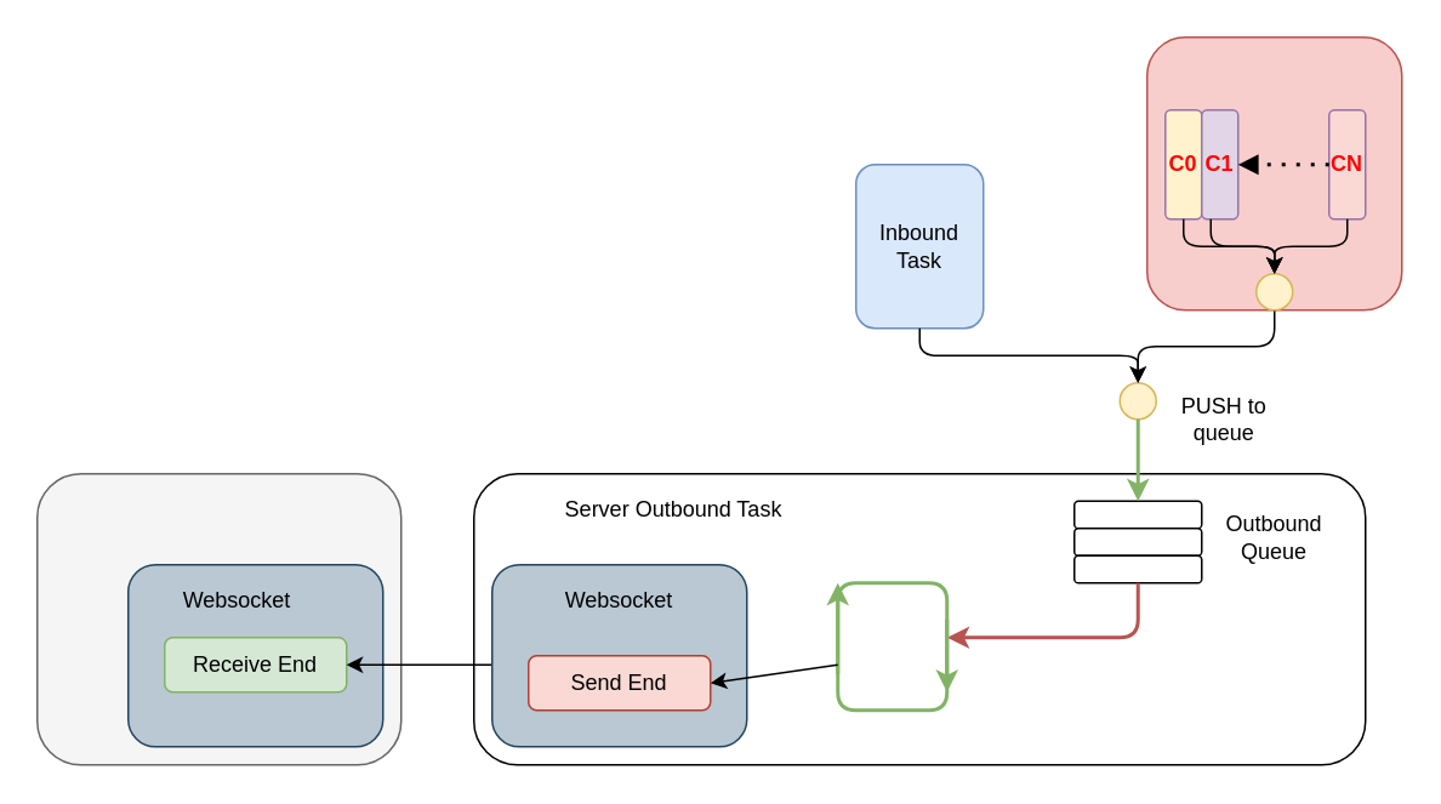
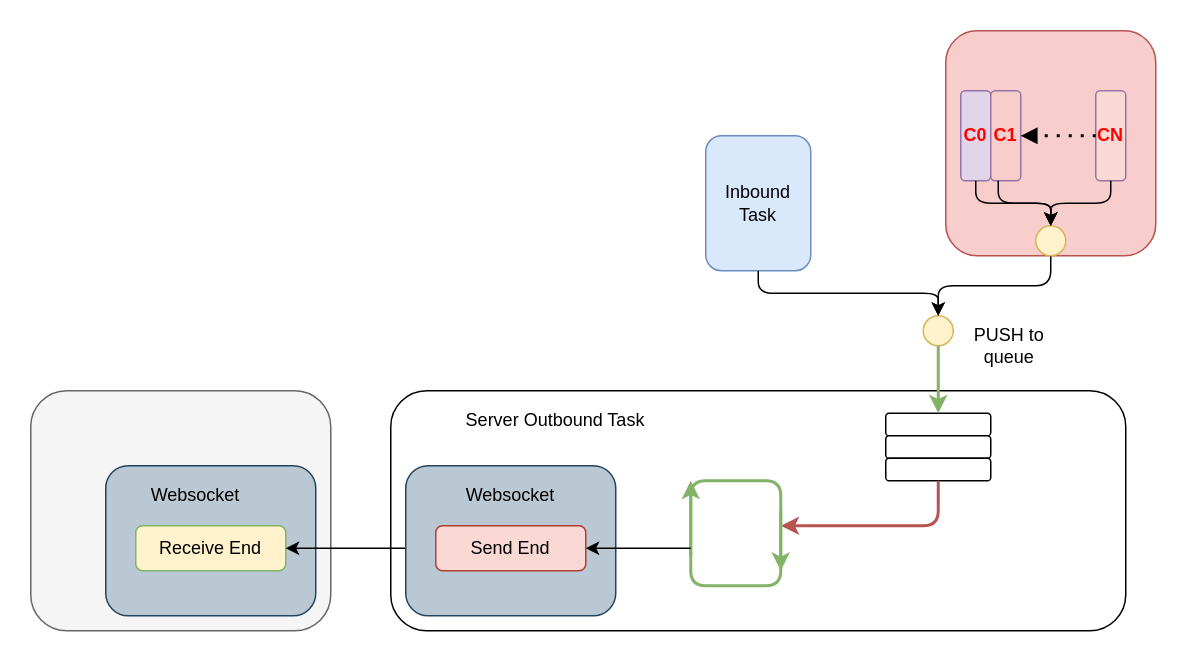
- <mxCell id="27" value="&lt;font color=&quot;#ff0000&quot;&gt;&lt;b&gt;C0&lt;/b&gt;&lt;/font&gt;" style="rounded=1;whiteSpace=wrap;html=1;fillColor=#fff2cc;strokeColor=#9673a6;" vertex="1" parent="1"><mxGeometry x="640" y="60" width="20" height="60" as="geometry" /></mxCell>
+ <mxCell id="27" value="&lt;font color=&quot;#ff0000&quot;&gt;&lt;b&gt;C0&lt;/b&gt;&lt;/font&gt;" style="rounded=1;whiteSpace=wrap;html=1;fillColor=#e1d5e7;strokeColor=#9673a6;" vertex="1" parent="1"><mxGeometry x="640" y="60" width="20" height="60" as="geometry" /></mxCell>
- <mxCell id="28" value="&lt;b&gt;&lt;font color=&quot;#ff0000&quot;&gt;C1&lt;/font&gt;&lt;/b&gt;" style="rounded=1;whiteSpace=wrap;html=1;fillColor=#e1d5e7;strokeColor=#9673a6;" vertex="1" parent="1"><mxGeometry x="660" y="60" width="20" height="60" as="geometry" /></mxCell>
+ <mxCell id="28" value="&lt;b&gt;&lt;font color=&quot;#ff0000&quot;&gt;C1&lt;/font&gt;&lt;/b&gt;" style="rounded=1;whiteSpace=wrap;html=1;fillColor=#f8cecc;strokeColor=#9673a6;" vertex="1" parent="1"><mxGeometry x="660" y="60" width="20" height="60" as="geometry" /></mxCell>
- <mxCell id="16" value="Outbound Queue" style="text;html=1;strokeColor=none;fillColor=none;align=center;verticalAlign=middle;whiteSpace=wrap;rounded=0;" parent="1" vertex="1"><mxGeometry x="680" y="285" width="40" height="20" as="geometry" /></mxCell>
- <mxCell id="6" value="Receive End" style="rounded=1;whiteSpace=wrap;html=1;fillColor=#d5e8d4;strokeColor=#82b366;" parent="1" vertex="1"><mxGeometry x="90" y="350" width="100" height="30" as="geometry" /></mxCell>
+ <mxCell id="6" value="Receive End" style="rounded=1;whiteSpace=wrap;html=1;fillColor=#fff2cc;strokeColor=#82b366;" parent="1" vertex="1"><mxGeometry x="90" y="350" width="100" height="30" as="geometry" /></mxCell>
- <mxCell id="21" value="Send End" style="rounded=1;whiteSpace=wrap;html=1;fillColor=#fad9d5;strokeColor=#ae4132;" vertex="1" parent="1"><mxGeometry x="290" y="360" width="100" height="30" as="geometry" /></mxCell>
+ <mxCell id="21" value="Send End" style="rounded=1;whiteSpace=wrap;html=1;fillColor=#fad9d5;strokeColor=#ae4132;" vertex="1" parent="1"><mxGeometry x="290" y="350" width="100" height="30" as="geometry" /></mxCell>
